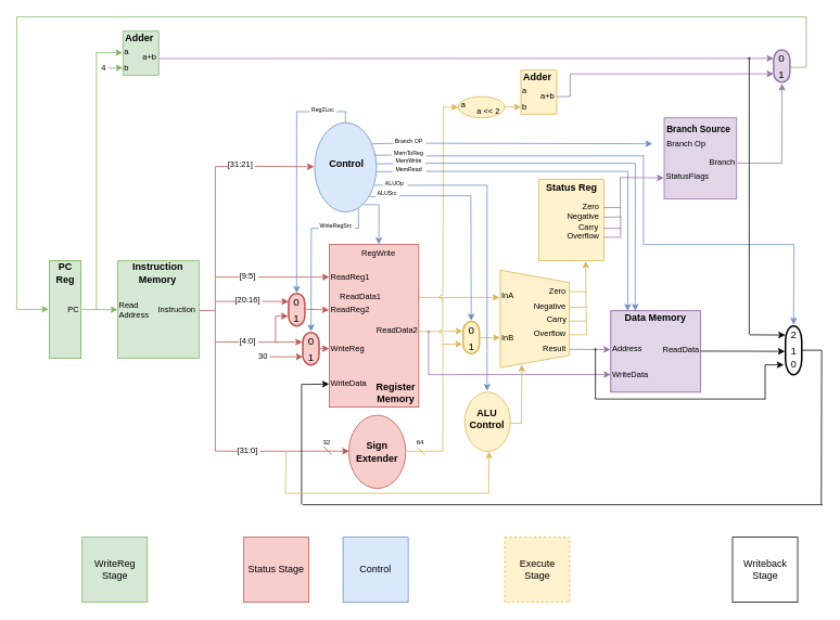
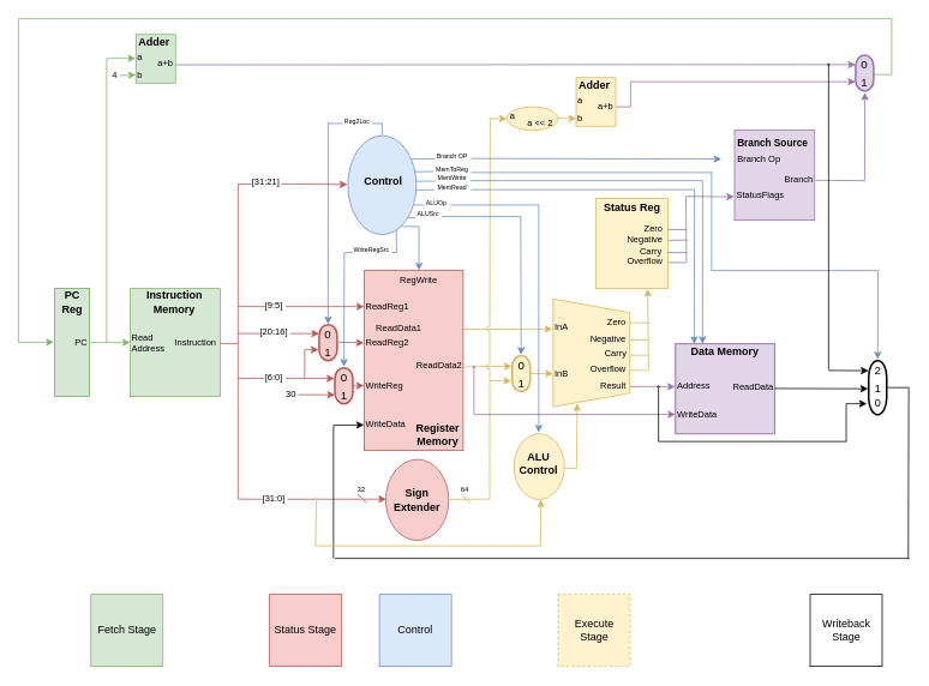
- <mxCell id="28" value="[4:0]" style="text;html=1;strokeColor=none;fillColor=none;align=center;verticalAlign=middle;whiteSpace=wrap;rounded=0;fontSize=10;" parent="1" vertex="1"><mxGeometry x="274" y="415" width="60" height="5" as="geometry" /></mxCell>
+ <mxCell id="28" value="[6:0]" style="text;html=1;strokeColor=none;fillColor=none;align=center;verticalAlign=middle;whiteSpace=wrap;rounded=0;fontSize=10;" parent="1" vertex="1"><mxGeometry x="274" y="415" width="60" height="5" as="geometry" /></mxCell>
- <mxCell id="199" value="WriteReg Stage" style="whiteSpace=wrap;html=1;aspect=fixed;fillColor=#d5e8d4;strokeColor=#82b366;" vertex="1" parent="1"><mxGeometry x="100.5" y="660" width="80" height="80" as="geometry" /></mxCell>
+ <mxCell id="199" value="Fetch Stage" style="whiteSpace=wrap;html=1;aspect=fixed;fillColor=#d5e8d4;strokeColor=#82b366;" vertex="1" parent="1"><mxGeometry x="100.5" y="660" width="80" height="80" as="geometry" /></mxCell>
